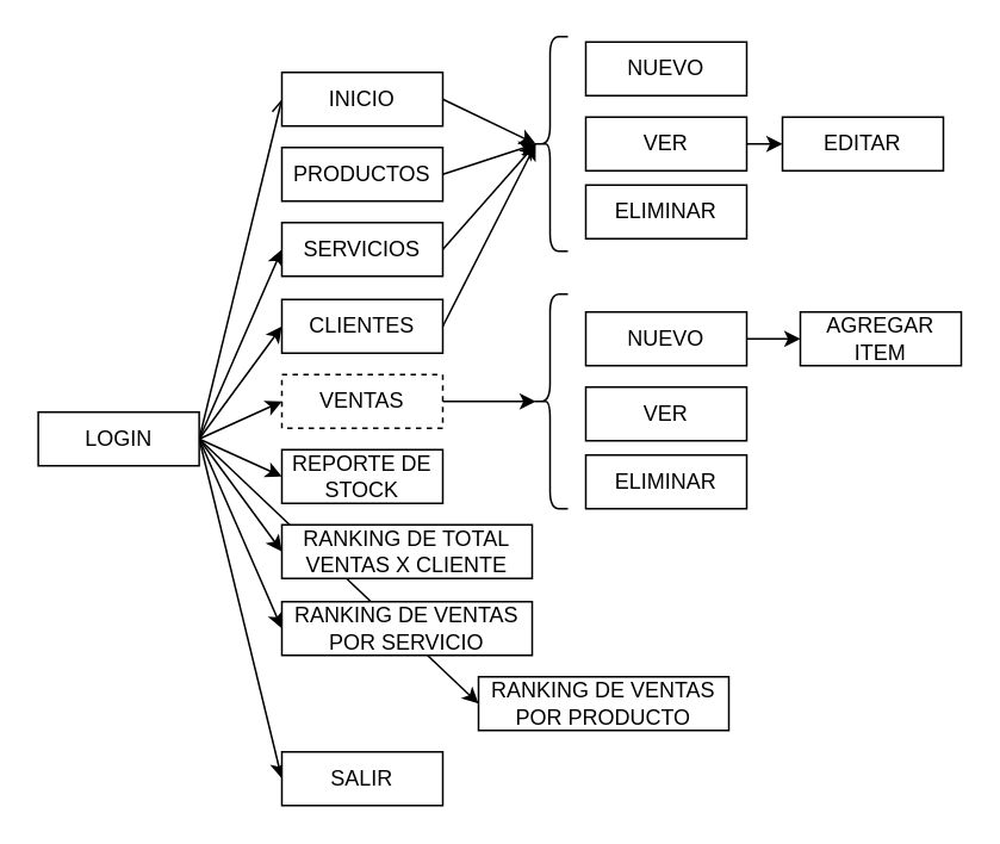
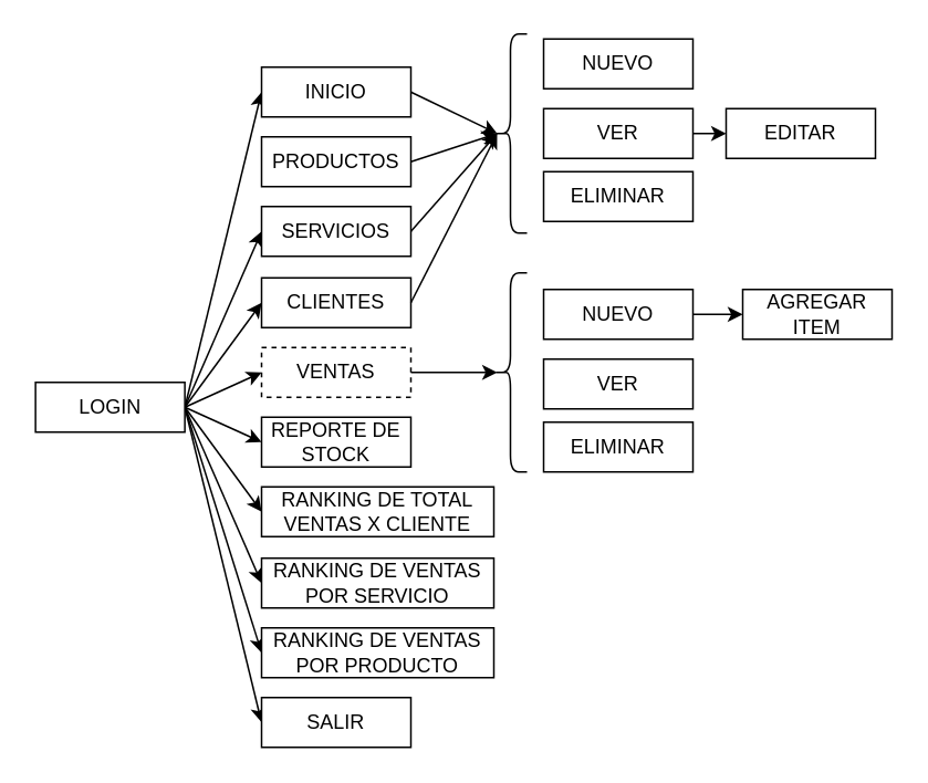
- <mxCell id="2" style="rounded=0;orthogonalLoop=1;jettySize=auto;html=1;exitX=1;exitY=0.5;exitDx=0;exitDy=0;entryX=0;entryY=0.5;entryDx=0;entryDy=0;endArrow=open;" edge="1" parent="1" source="11" target="13"><mxGeometry relative="1" as="geometry" /></mxCell>
+ <mxCell id="2" style="rounded=0;orthogonalLoop=1;jettySize=auto;html=1;exitX=1;exitY=0.5;exitDx=0;exitDy=0;entryX=0;entryY=0.5;entryDx=0;entryDy=0;" edge="1" parent="1" source="11" target="13"><mxGeometry relative="1" as="geometry" /></mxCell>
- <mxCell id="14" value="RANKING DE VENTAS POR PRODUCTO" style="rounded=0;whiteSpace=wrap;html=1;" vertex="1" parent="1"><mxGeometry x="267" y="378" width="140" height="30" as="geometry" /></mxCell>
+ <mxCell id="14" value="RANKING DE VENTAS POR PRODUCTO" style="rounded=0;whiteSpace=wrap;html=1;" vertex="1" parent="1"><mxGeometry x="157" y="378" width="140" height="30" as="geometry" /></mxCell>
